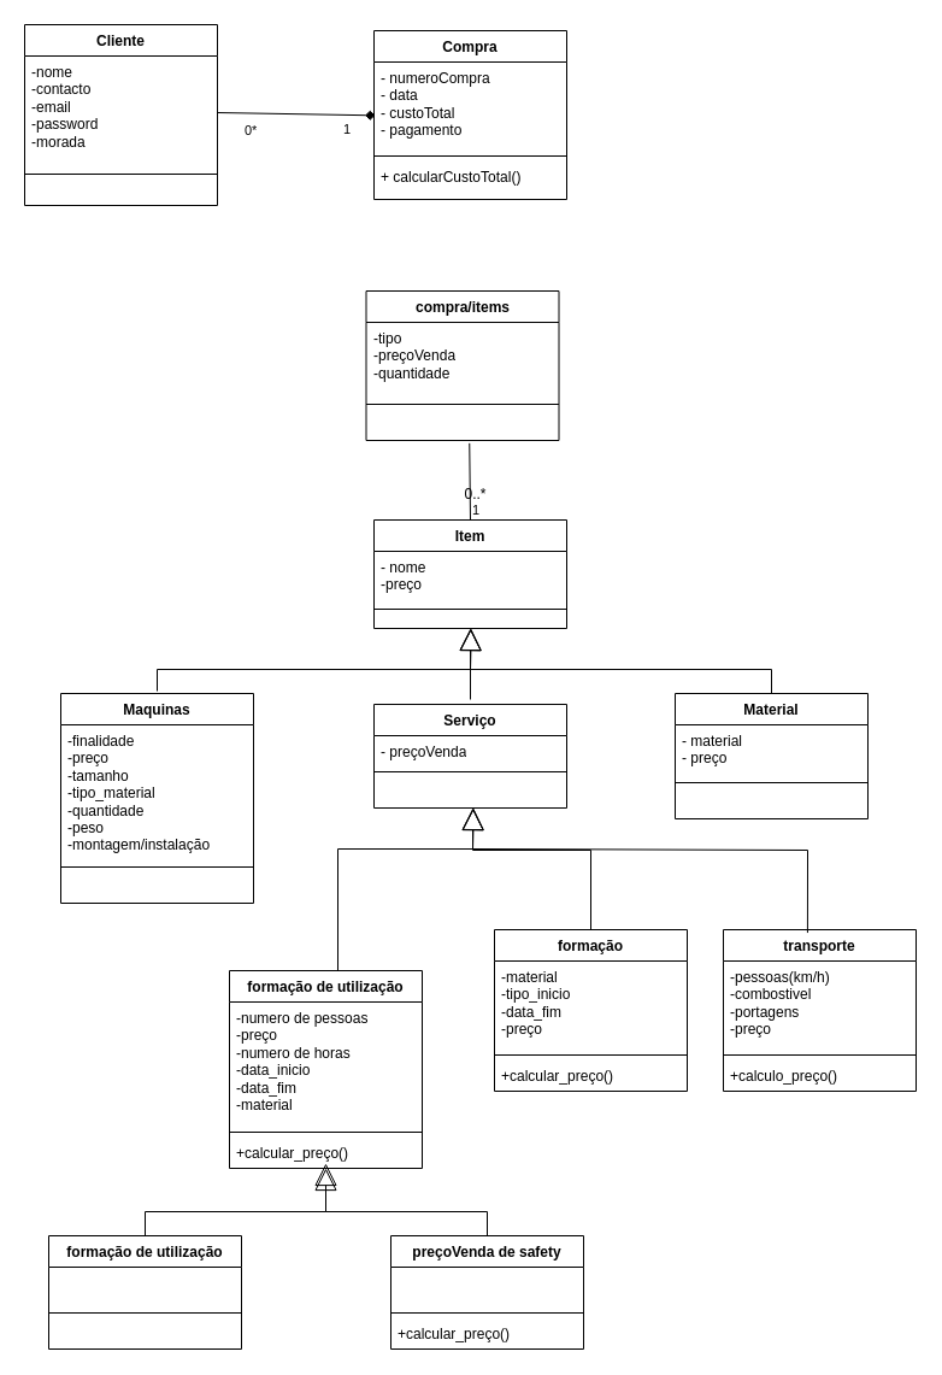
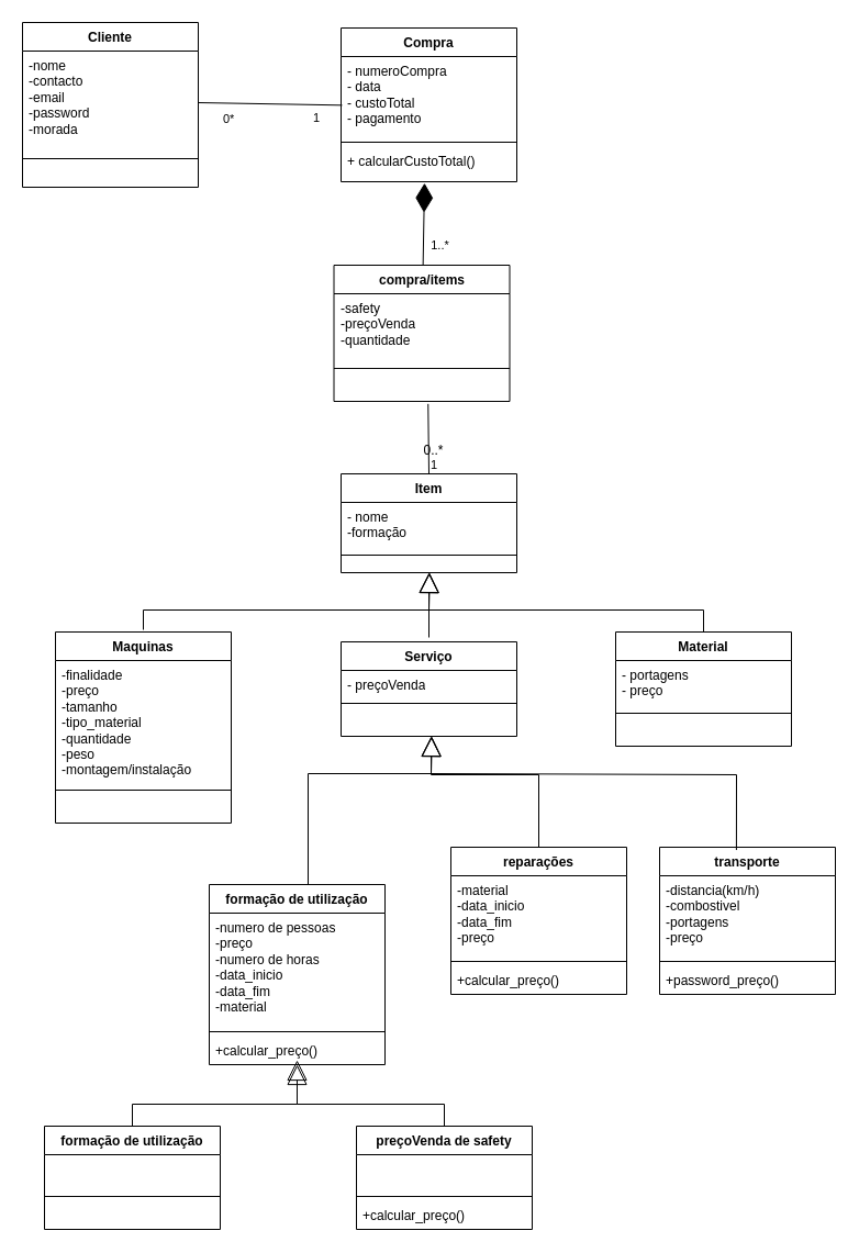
- <mxCell id="23" value="" style="endArrow=diamond;html=1;rounded=0;exitX=1;exitY=0.5;exitDx=0;exitDy=0;entryX=0.006;entryY=0.599;entryDx=0;entryDy=0;entryPerimeter=0;" parent="1" source="3" target="35" edge="1"><mxGeometry relative="1" as="geometry"><mxPoint x="340" y="185" as="sourcePoint" /><mxPoint x="290" y="105" as="targetPoint" /></mxGeometry></mxCell>
+ <mxCell id="23" value="" style="endArrow=none;html=1;rounded=0;exitX=1;exitY=0.5;exitDx=0;exitDy=0;entryX=0.006;entryY=0.599;entryDx=0;entryDy=0;entryPerimeter=0;" parent="1" source="3" target="35" edge="1"><mxGeometry relative="1" as="geometry"><mxPoint x="340" y="185" as="sourcePoint" /><mxPoint x="290" y="105" as="targetPoint" /></mxGeometry></mxCell>
+ <mxCell id="38" value="" style="endArrow=diamondThin;endFill=1;endSize=24;html=1;rounded=0;entryX=0.475;entryY=1.039;entryDx=0;entryDy=0;entryPerimeter=0;" edge="1" parent="1" source="19" target="37"><mxGeometry width="160" relative="1" as="geometry"><mxPoint x="260" y="205" as="sourcePoint" /><mxPoint x="420" y="205" as="targetPoint" /></mxGeometry></mxCell>
+ <mxCell id="39" value="1..*" style="edgeLabel;html=1;align=center;verticalAlign=middle;resizable=0;points=[];" vertex="1" connectable="0" parent="38"><mxGeometry x="-0.684" y="-2" relative="1" as="geometry"><mxPoint x="13" y="-7" as="offset" /></mxGeometry></mxCell>
- <mxCell id="20" value="-tipo&lt;br&gt;-preçoVenda&lt;br&gt;-quantidade" style="text;strokeColor=none;fillColor=none;align=left;verticalAlign=top;spacingLeft=4;spacingRight=4;overflow=hidden;rotatable=0;points=[[0,0.5],[1,0.5]];portConstraint=eastwest;whiteSpace=wrap;html=1;" parent="19" vertex="1"><mxGeometry y="26" width="160" height="64" as="geometry" /></mxCell>
+ <mxCell id="20" value="-safety&lt;br&gt;-preçoVenda&lt;br&gt;-quantidade" style="text;strokeColor=none;fillColor=none;align=left;verticalAlign=top;spacingLeft=4;spacingRight=4;overflow=hidden;rotatable=0;points=[[0,0.5],[1,0.5]];portConstraint=eastwest;whiteSpace=wrap;html=1;" parent="19" vertex="1"><mxGeometry y="26" width="160" height="64" as="geometry" /></mxCell>
- <mxCell id="41" value="- nome&lt;br&gt;-preço&lt;br&gt;" style="text;strokeColor=none;fillColor=none;align=left;verticalAlign=top;spacingLeft=4;spacingRight=4;overflow=hidden;rotatable=0;points=[[0,0.5],[1,0.5]];portConstraint=eastwest;whiteSpace=wrap;html=1;" vertex="1" parent="40"><mxGeometry y="26" width="160" height="44" as="geometry" /></mxCell>
+ <mxCell id="41" value="- nome&lt;br&gt;-formação&lt;br&gt;" style="text;strokeColor=none;fillColor=none;align=left;verticalAlign=top;spacingLeft=4;spacingRight=4;overflow=hidden;rotatable=0;points=[[0,0.5],[1,0.5]];portConstraint=eastwest;whiteSpace=wrap;html=1;" vertex="1" parent="40"><mxGeometry y="26" width="160" height="44" as="geometry" /></mxCell>
- <mxCell id="27" value="- material&lt;br&gt;- preço&lt;br&gt;" style="text;strokeColor=none;fillColor=none;align=left;verticalAlign=top;spacingLeft=4;spacingRight=4;overflow=hidden;rotatable=0;points=[[0,0.5],[1,0.5]];portConstraint=eastwest;whiteSpace=wrap;html=1;" vertex="1" parent="26"><mxGeometry y="26" width="160" height="44" as="geometry" /></mxCell>
+ <mxCell id="27" value="- portagens&lt;br&gt;- preço&lt;br&gt;" style="text;strokeColor=none;fillColor=none;align=left;verticalAlign=top;spacingLeft=4;spacingRight=4;overflow=hidden;rotatable=0;points=[[0,0.5],[1,0.5]];portConstraint=eastwest;whiteSpace=wrap;html=1;" vertex="1" parent="26"><mxGeometry y="26" width="160" height="44" as="geometry" /></mxCell>
- <mxCell id="15" value="formação" style="swimlane;fontStyle=1;align=center;verticalAlign=top;childLayout=stackLayout;horizontal=1;startSize=26;horizontalStack=0;resizeParent=1;resizeParentMax=0;resizeLast=0;collapsible=1;marginBottom=0;whiteSpace=wrap;html=1;" parent="1" vertex="1"><mxGeometry x="410" y="771" width="160" height="134" as="geometry" /></mxCell>
+ <mxCell id="15" value="reparações" style="swimlane;fontStyle=1;align=center;verticalAlign=top;childLayout=stackLayout;horizontal=1;startSize=26;horizontalStack=0;resizeParent=1;resizeParentMax=0;resizeLast=0;collapsible=1;marginBottom=0;whiteSpace=wrap;html=1;" parent="1" vertex="1"><mxGeometry x="410" y="771" width="160" height="134" as="geometry" /></mxCell>
- <mxCell id="16" value="-material&lt;br&gt;-tipo_inicio&lt;br&gt;-data_fim&lt;br&gt;-preço" style="text;strokeColor=none;fillColor=none;align=left;verticalAlign=top;spacingLeft=4;spacingRight=4;overflow=hidden;rotatable=0;points=[[0,0.5],[1,0.5]];portConstraint=eastwest;whiteSpace=wrap;html=1;" parent="15" vertex="1"><mxGeometry y="26" width="160" height="74" as="geometry" /></mxCell>
+ <mxCell id="16" value="-material&lt;br&gt;-data_inicio&lt;br&gt;-data_fim&lt;br&gt;-preço" style="text;strokeColor=none;fillColor=none;align=left;verticalAlign=top;spacingLeft=4;spacingRight=4;overflow=hidden;rotatable=0;points=[[0,0.5],[1,0.5]];portConstraint=eastwest;whiteSpace=wrap;html=1;" parent="15" vertex="1"><mxGeometry y="26" width="160" height="74" as="geometry" /></mxCell>
- <mxCell id="50" value="-pessoas(km/h)&lt;br&gt;-combostivel&lt;br&gt;-portagens&lt;br&gt;-preço" style="text;strokeColor=none;fillColor=none;align=left;verticalAlign=top;spacingLeft=4;spacingRight=4;overflow=hidden;rotatable=0;points=[[0,0.5],[1,0.5]];portConstraint=eastwest;whiteSpace=wrap;html=1;" vertex="1" parent="49"><mxGeometry y="26" width="160" height="74" as="geometry" /></mxCell>
+ <mxCell id="50" value="-distancia(km/h)&lt;br&gt;-combostivel&lt;br&gt;-portagens&lt;br&gt;-preço" style="text;strokeColor=none;fillColor=none;align=left;verticalAlign=top;spacingLeft=4;spacingRight=4;overflow=hidden;rotatable=0;points=[[0,0.5],[1,0.5]];portConstraint=eastwest;whiteSpace=wrap;html=1;" vertex="1" parent="49"><mxGeometry y="26" width="160" height="74" as="geometry" /></mxCell>
- <mxCell id="52" value="+calculo_preço()" style="text;strokeColor=none;fillColor=none;align=left;verticalAlign=top;spacingLeft=4;spacingRight=4;overflow=hidden;rotatable=0;points=[[0,0.5],[1,0.5]];portConstraint=eastwest;whiteSpace=wrap;html=1;" vertex="1" parent="49"><mxGeometry y="108" width="160" height="26" as="geometry" /></mxCell>
+ <mxCell id="52" value="+password_preço()" style="text;strokeColor=none;fillColor=none;align=left;verticalAlign=top;spacingLeft=4;spacingRight=4;overflow=hidden;rotatable=0;points=[[0,0.5],[1,0.5]];portConstraint=eastwest;whiteSpace=wrap;html=1;" vertex="1" parent="49"><mxGeometry y="108" width="160" height="26" as="geometry" /></mxCell>
